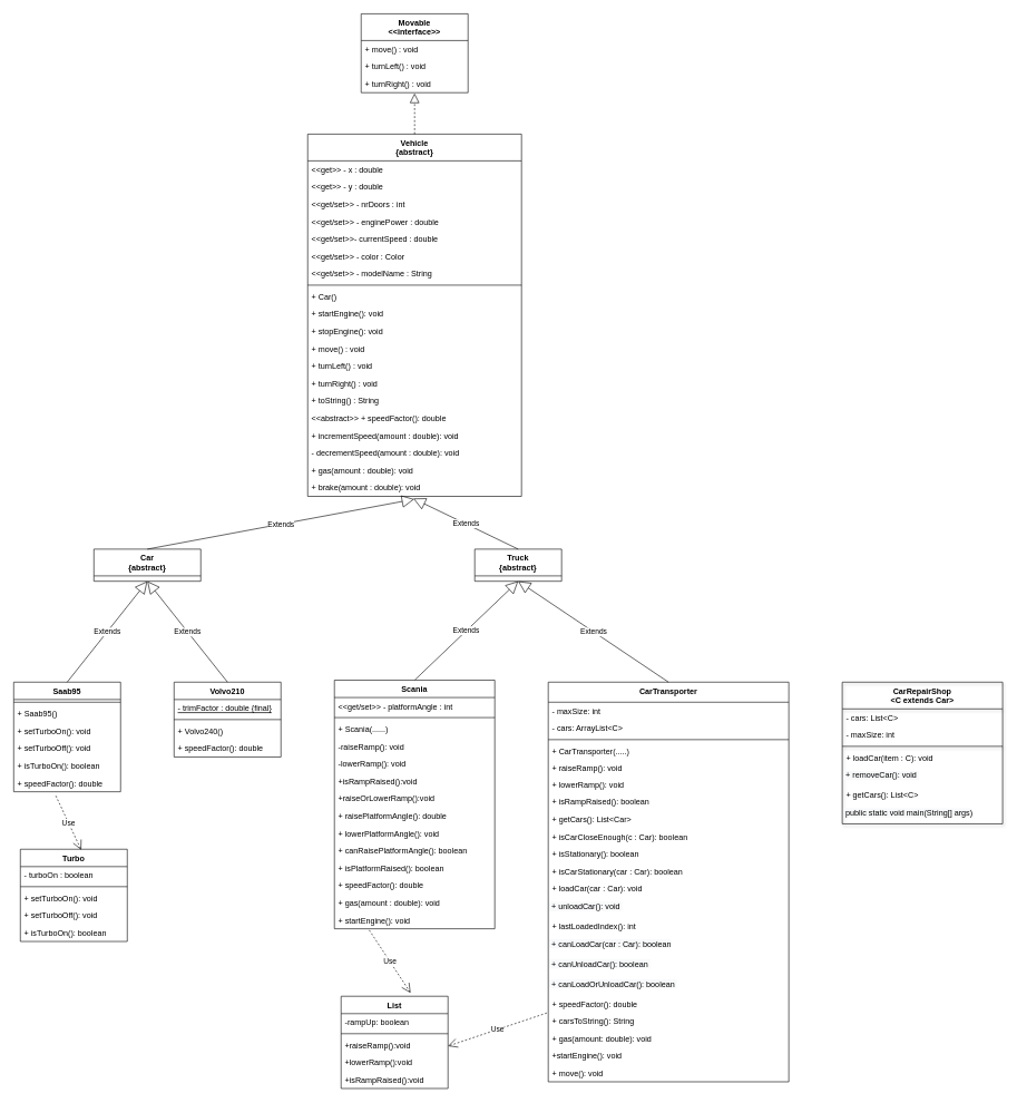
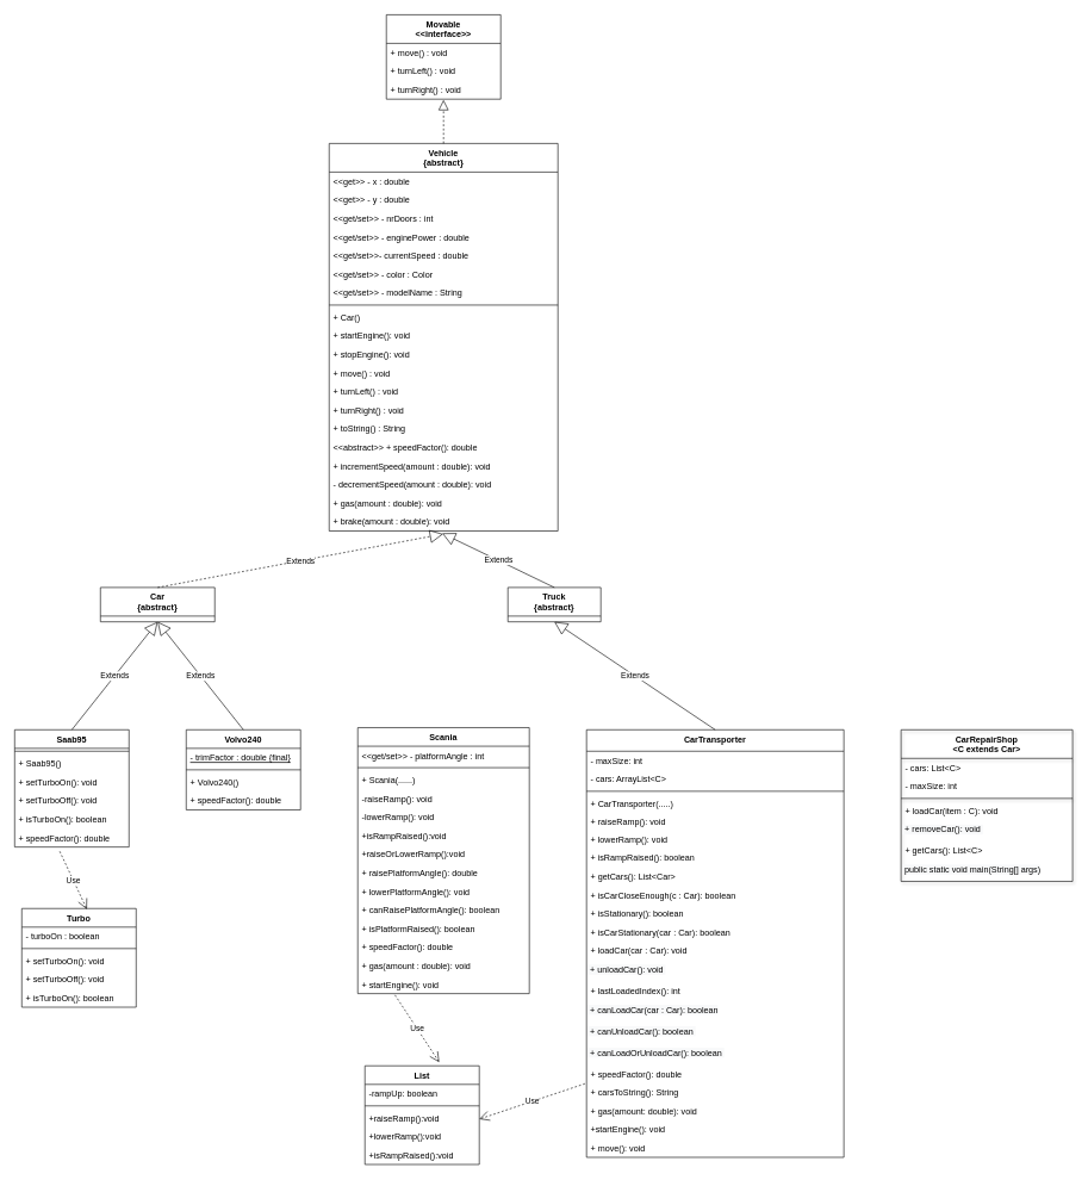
- <mxCell id="68" value="Extends" style="endArrow=block;endSize=16;endFill=0;html=1;exitX=0.5;exitY=0;exitDx=0;exitDy=0;entryX=0.498;entryY=1.164;entryDx=0;entryDy=0;entryPerimeter=0;" parent="1" source="66" target="49" edge="1"><mxGeometry width="160" relative="1" as="geometry"><mxPoint x="470" y="880" as="sourcePoint" /><mxPoint x="560" y="780" as="targetPoint" /></mxGeometry></mxCell>
+ <mxCell id="68" value="Extends" style="endArrow=block;endSize=16;endFill=0;html=1;exitX=0.5;exitY=0;exitDx=0;exitDy=0;entryX=0.498;entryY=1.164;entryDx=0;entryDy=0;entryPerimeter=0;dashed=1;" parent="1" source="66" target="49" edge="1"><mxGeometry width="160" relative="1" as="geometry"><mxPoint x="470" y="880" as="sourcePoint" /><mxPoint x="560" y="780" as="targetPoint" /></mxGeometry></mxCell>
- <mxCell id="65" value="Extends" style="endArrow=block;endSize=16;endFill=0;html=1;exitX=0.5;exitY=0;exitDx=0;exitDy=0;entryX=0.5;entryY=1;entryDx=0;entryDy=0;" parent="1" source="70" target="67" edge="1"><mxGeometry width="160" relative="1" as="geometry"><mxPoint x="110" y="1150" as="sourcePoint" /><mxPoint x="620.96" y="937.172" as="targetPoint" /></mxGeometry></mxCell>
- <mxCell id="58" value="Volvo210" style="swimlane;fontStyle=1;align=center;verticalAlign=top;childLayout=stackLayout;horizontal=1;startSize=26;horizontalStack=0;resizeParent=1;resizeParentMax=0;resizeLast=0;collapsible=1;marginBottom=0;" parent="1" vertex="1"><mxGeometry x="260" y="1020" width="160" height="112" as="geometry" /></mxCell>
+ <mxCell id="58" value="Volvo240" style="swimlane;fontStyle=1;align=center;verticalAlign=top;childLayout=stackLayout;horizontal=1;startSize=26;horizontalStack=0;resizeParent=1;resizeParentMax=0;resizeLast=0;collapsible=1;marginBottom=0;" parent="1" vertex="1"><mxGeometry x="260" y="1020" width="160" height="112" as="geometry" /></mxCell>
